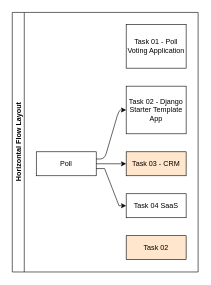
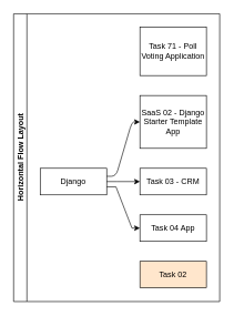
- <mxCell id="4" value="Task 01 - Poll Voting Application" style="whiteSpace=wrap;html=1;" parent="2" vertex="1"><mxGeometry x="190" y="20" width="100" height="73" as="geometry" /></mxCell>
+ <mxCell id="4" value="Task 71 - Poll Voting Application" style="whiteSpace=wrap;html=1;" parent="2" vertex="1"><mxGeometry x="190" y="20" width="100" height="73" as="geometry" /></mxCell>
- <mxCell id="5" value="Task 02 - Django Starter Template App" style="whiteSpace=wrap;html=1;" parent="2" vertex="1"><mxGeometry x="190" y="123" width="100" height="79.5" as="geometry" /></mxCell>
+ <mxCell id="5" value="SaaS 02 - Django Starter Template App" style="whiteSpace=wrap;html=1;" parent="2" vertex="1"><mxGeometry x="190" y="123" width="100" height="79.5" as="geometry" /></mxCell>
- <mxCell id="3" value="Poll" style="whiteSpace=wrap;html=1;" parent="2" vertex="1"><mxGeometry x="40" y="232.5" width="100" height="40" as="geometry" /></mxCell>
+ <mxCell id="3" value="Django" style="whiteSpace=wrap;html=1;" parent="2" vertex="1"><mxGeometry x="40" y="232.5" width="100" height="40" as="geometry" /></mxCell>
- <mxCell id="8" value="Task 03 - CRM" style="whiteSpace=wrap;html=1;fillColor=#ffe6cc;" parent="2" vertex="1"><mxGeometry x="190" y="232.5" width="100" height="40" as="geometry" /></mxCell>
+ <mxCell id="8" value="Task 03 - CRM" style="whiteSpace=wrap;html=1;" parent="2" vertex="1"><mxGeometry x="190" y="232.5" width="100" height="40" as="geometry" /></mxCell>
- <mxCell id="10" value="Task 04 SaaS" style="whiteSpace=wrap;html=1;" parent="2" vertex="1"><mxGeometry x="190" y="302.5" width="100" height="40" as="geometry" /></mxCell>
+ <mxCell id="10" value="Task 04 App" style="whiteSpace=wrap;html=1;" parent="2" vertex="1"><mxGeometry x="190" y="302.5" width="100" height="40" as="geometry" /></mxCell>
